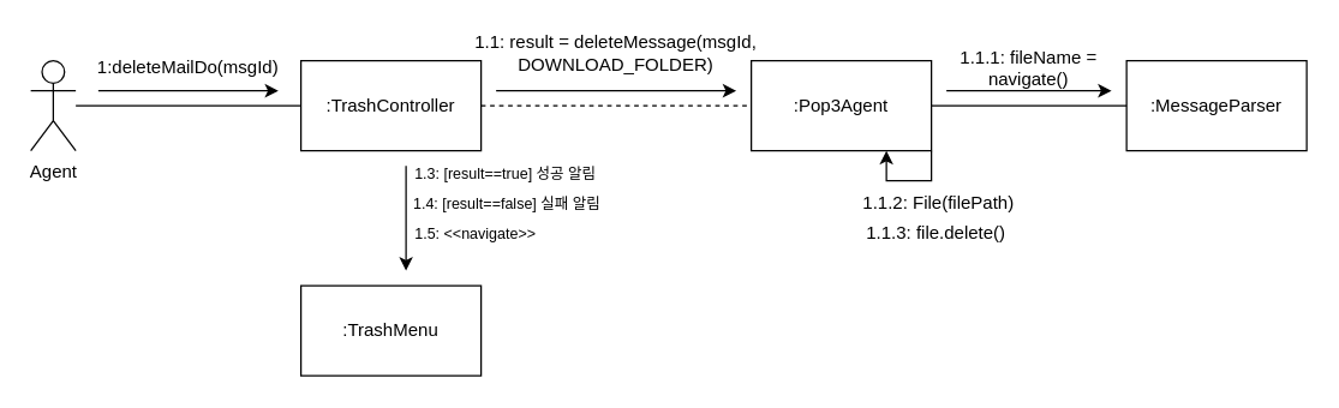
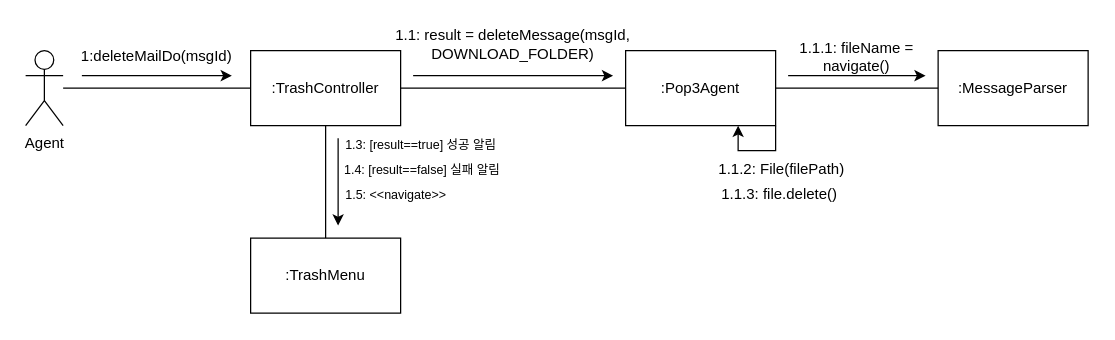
- <mxCell id="2" style="edgeStyle=orthogonalEdgeStyle;rounded=0;orthogonalLoop=1;jettySize=auto;html=1;exitX=1;exitY=0.5;exitDx=0;exitDy=0;endArrow=none;endFill=0;dashed=1;" parent="1" source="4" target="15" edge="1"><mxGeometry relative="1" as="geometry" /></mxCell>
+ <mxCell id="2" style="edgeStyle=orthogonalEdgeStyle;rounded=0;orthogonalLoop=1;jettySize=auto;html=1;exitX=1;exitY=0.5;exitDx=0;exitDy=0;endArrow=none;endFill=0;" parent="1" source="4" target="15" edge="1"><mxGeometry relative="1" as="geometry" /></mxCell>
+ <mxCell id="16" value="" style="endArrow=none;html=1;rounded=0;entryX=0.5;entryY=0;entryDx=0;entryDy=0;exitX=0.5;exitY=1;exitDx=0;exitDy=0;endFill=0;" parent="1" edge="1" target="22" source="4"><mxGeometry width="50" height="50" relative="1" as="geometry"><mxPoint x="180" y="80" as="sourcePoint" /><mxPoint x="70" y="80" as="targetPoint" /></mxGeometry></mxCell>
